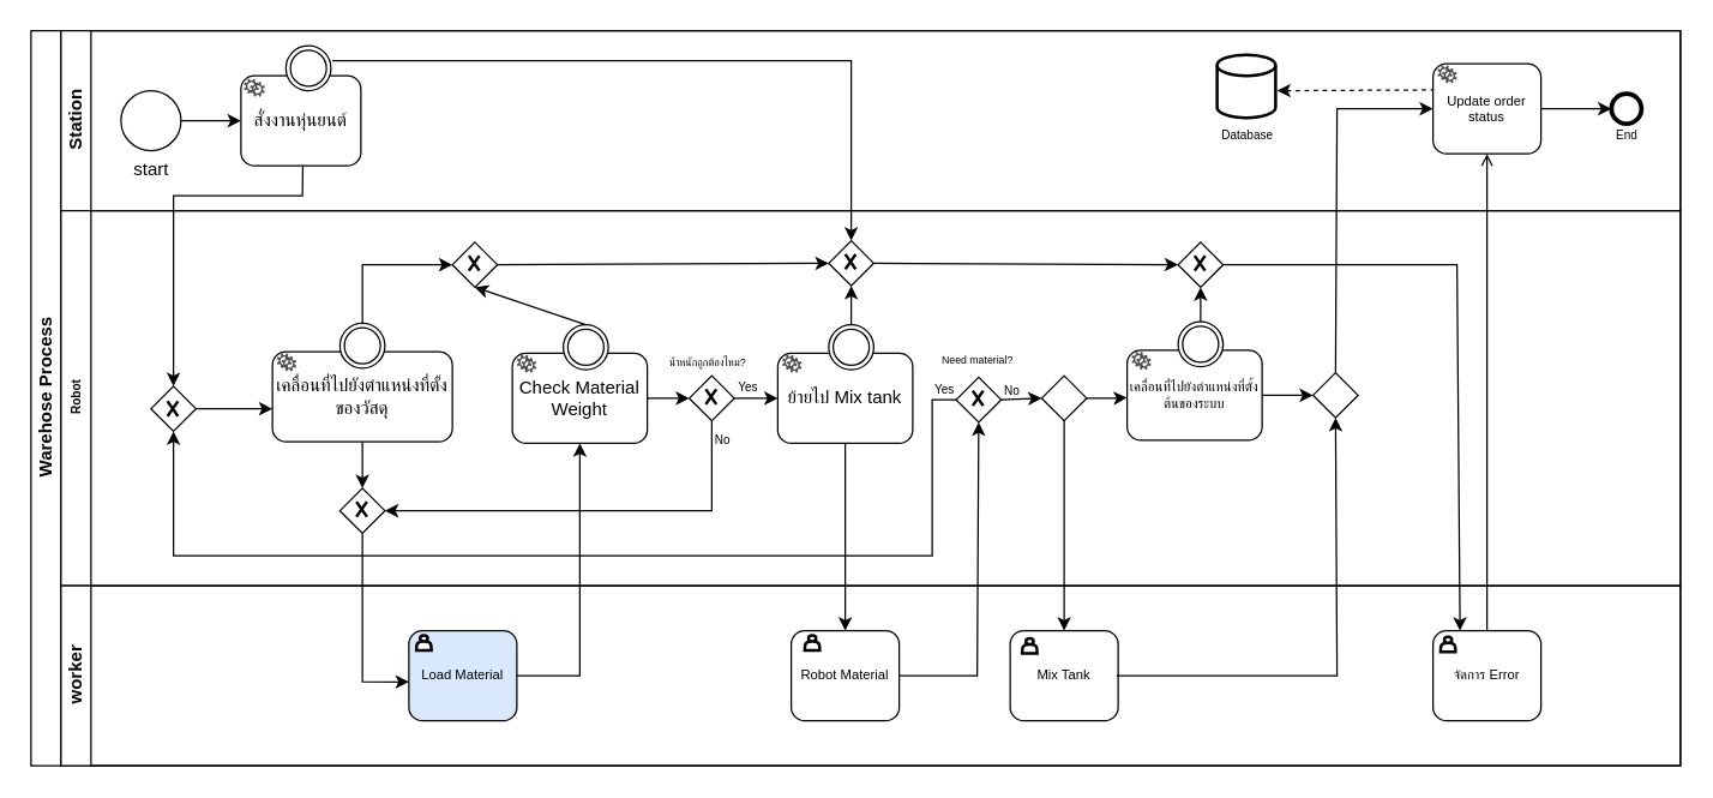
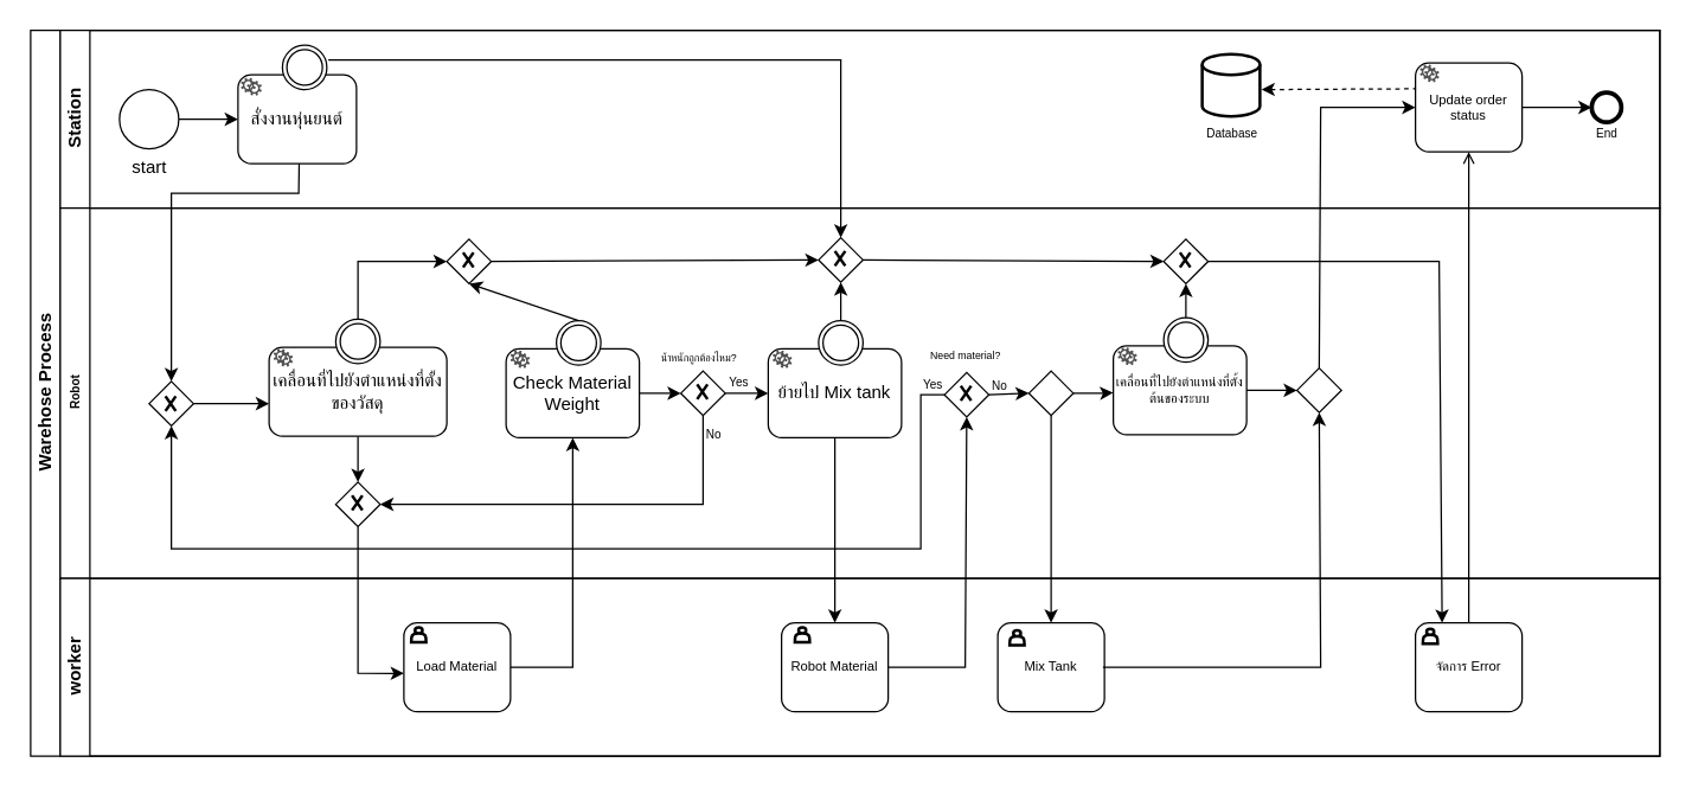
- <mxCell id="27" value="Load Material" style="rounded=1;whiteSpace=wrap;html=1;fontSize=9;fillColor=#dae8fc;" parent="26" vertex="1"><mxGeometry x="232" y="30" width="72" height="60" as="geometry" /></mxCell>
+ <mxCell id="27" value="Load Material" style="rounded=1;whiteSpace=wrap;html=1;fontSize=9;" parent="26" vertex="1"><mxGeometry x="232" y="30" width="72" height="60" as="geometry" /></mxCell>
